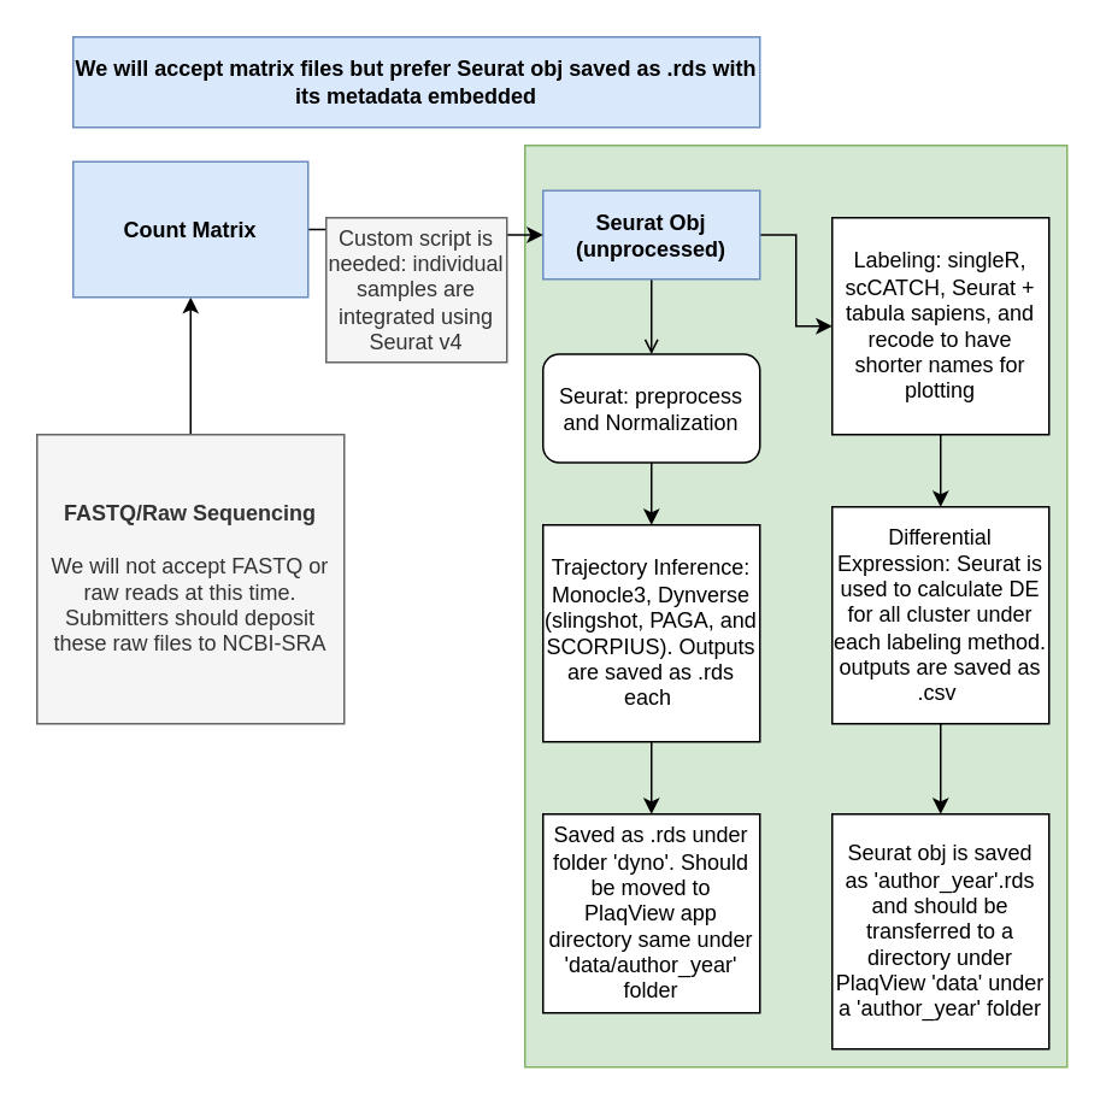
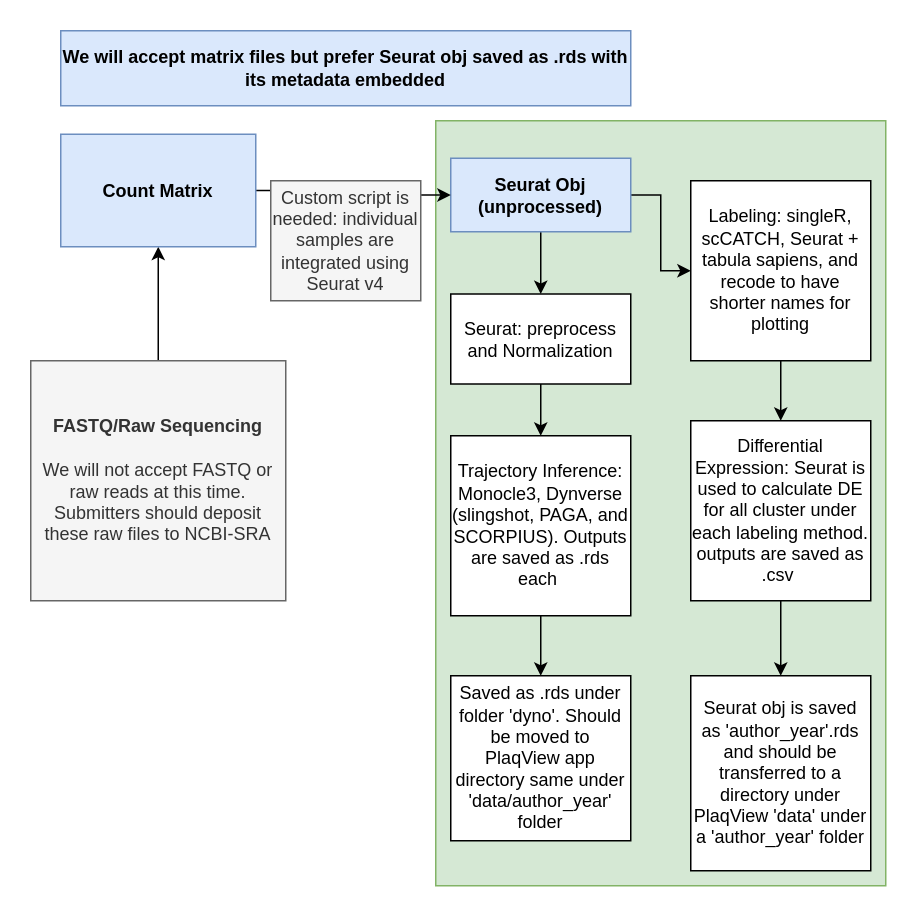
- <mxCell id="5" value="" style="edgeStyle=orthogonalEdgeStyle;rounded=0;orthogonalLoop=1;jettySize=auto;html=1;endArrow=open;" edge="1" parent="1" source="7" target="11"><mxGeometry relative="1" as="geometry" /></mxCell>
+ <mxCell id="5" value="" style="edgeStyle=orthogonalEdgeStyle;rounded=0;orthogonalLoop=1;jettySize=auto;html=1;" edge="1" parent="1" source="7" target="11"><mxGeometry relative="1" as="geometry" /></mxCell>
- <mxCell id="11" value="Seurat: preprocess and Normalization" style="whiteSpace=wrap;html=1;rounded=1;" vertex="1" parent="1"><mxGeometry x="300" y="195.5" width="120" height="60" as="geometry" /></mxCell>
+ <mxCell id="11" value="Seurat: preprocess and Normalization" style="rounded=0;whiteSpace=wrap;html=1;" vertex="1" parent="1"><mxGeometry x="300" y="195.5" width="120" height="60" as="geometry" /></mxCell>
